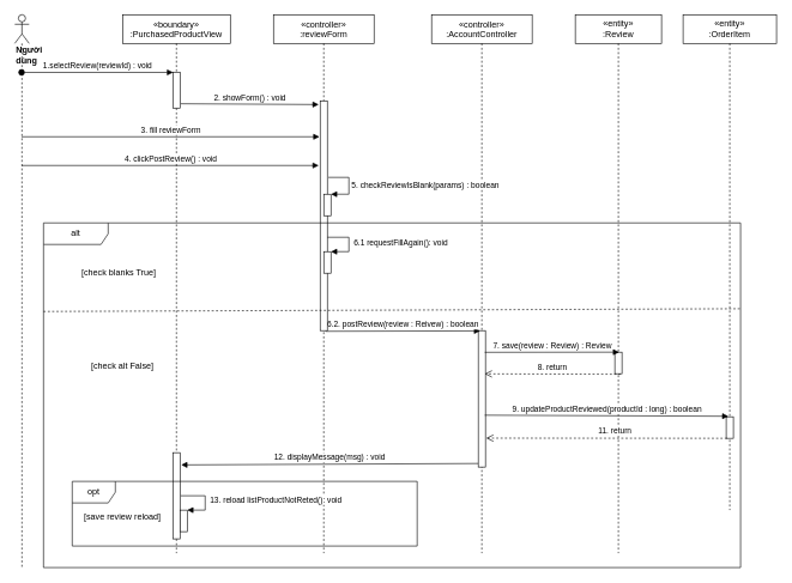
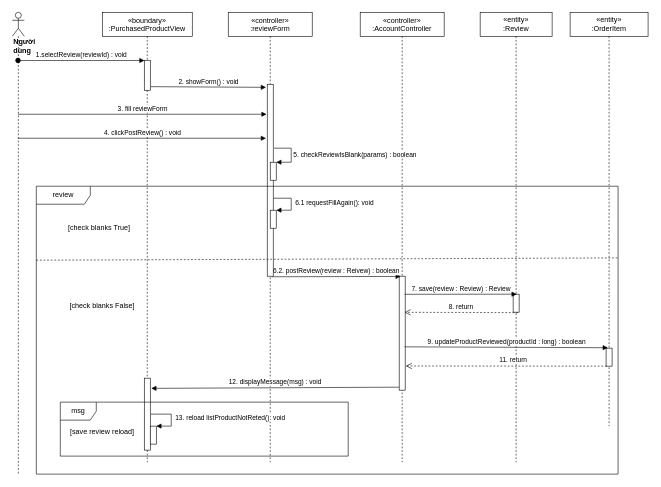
- <mxCell id="24" value="alt" style="shape=umlFrame;whiteSpace=wrap;html=1;width=90;height=30;" parent="1" vertex="1"><mxGeometry x="60" y="310" width="970" height="480" as="geometry" /></mxCell>
+ <mxCell id="24" value="review" style="shape=umlFrame;whiteSpace=wrap;html=1;width=90;height=30;" parent="1" vertex="1"><mxGeometry x="60" y="310" width="970" height="480" as="geometry" /></mxCell>
- <mxCell id="31" value="[check alt False]" style="text;html=1;strokeColor=none;fillColor=none;align=center;verticalAlign=middle;whiteSpace=wrap;rounded=0;" parent="1" vertex="1"><mxGeometry x="110" y="500" width="120" height="20" as="geometry" /></mxCell>
+ <mxCell id="31" value="[check blanks False]" style="text;html=1;strokeColor=none;fillColor=none;align=center;verticalAlign=middle;whiteSpace=wrap;rounded=0;" parent="1" vertex="1"><mxGeometry x="110" y="500" width="120" height="20" as="geometry" /></mxCell>
- <mxCell id="34" value="opt" style="shape=umlFrame;whiteSpace=wrap;html=1;" parent="1" vertex="1"><mxGeometry x="100" y="670" width="480" height="90" as="geometry" /></mxCell>
+ <mxCell id="34" value="msg" style="shape=umlFrame;whiteSpace=wrap;html=1;" parent="1" vertex="1"><mxGeometry x="100" y="670" width="480" height="90" as="geometry" /></mxCell>
